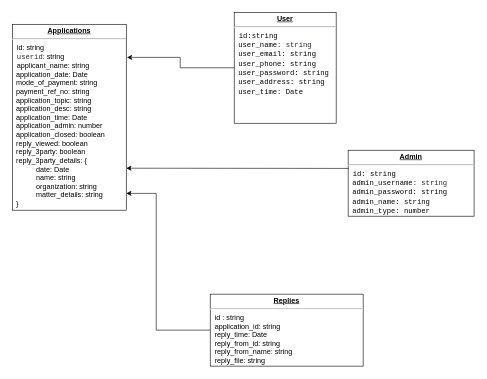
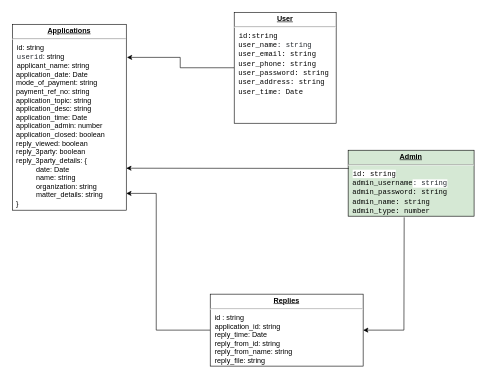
- <mxCell id="7" value="&lt;p style=&quot;margin: 0px ; margin-top: 4px ; text-align: center ; text-decoration: underline&quot;&gt;&lt;b&gt;Admin&lt;/b&gt;&lt;/p&gt;&lt;hr&gt;&lt;p style=&quot;margin: 0px ; margin-left: 8px&quot;&gt;&lt;span data-darkreader-inline-bgcolor=&quot;&quot; data-darkreader-inline-color=&quot;&quot; style=&quot;box-sizing: border-box; color: var(--color-prettylights-syntax-constant); font-family: ui-monospace, SFMono-Regular, &amp;quot;SF Mono&amp;quot;, Menlo, Consolas, &amp;quot;Liberation Mono&amp;quot;, monospace; background-color: rgb(255, 255, 255); --darkreader-inline-color:var(--darkreader-text--color-prettylights-syntax-constant); --darkreader-inline-bgcolor:#181a1b;&quot; class=&quot;pl-c1&quot;&gt;id: string&lt;/span&gt;&lt;/p&gt;&lt;font face=&quot;ui-monospace, SFMono-Regular, SF Mono, Menlo, Consolas, Liberation Mono, monospace&quot;&gt;&amp;nbsp;admin_username&lt;/font&gt;&lt;span style=&quot;color: rgb(36, 41, 47); font-family: ui-monospace, SFMono-Regular, &amp;quot;SF Mono&amp;quot;, Menlo, Consolas, &amp;quot;Liberation Mono&amp;quot;, monospace; background-color: rgb(255, 255, 255); --darkreader-inline-color:#cecac3; --darkreader-inline-bgcolor:#181a1b;&quot; data-darkreader-inline-bgcolor=&quot;&quot; data-darkreader-inline-color=&quot;&quot;&gt;: &lt;/span&gt;&lt;span style=&quot;box-sizing: border-box; color: rgb(36, 41, 47); font-family: ui-monospace, SFMono-Regular, &amp;quot;SF Mono&amp;quot;, Menlo, Consolas, &amp;quot;Liberation Mono&amp;quot;, monospace; background-color: rgb(255, 255, 255); --darkreader-inline-color:#cecac3; --darkreader-inline-bgcolor:#181a1b;&quot; data-darkreader-inline-bgcolor=&quot;&quot; data-darkreader-inline-color=&quot;&quot; class=&quot;pl-smi&quot;&gt;string&lt;/span&gt;&lt;font face=&quot;ui-monospace, SFMono-Regular, SF Mono, Menlo, Consolas, Liberation Mono, monospace&quot;&gt;&lt;br&gt;&amp;nbsp;admin_password: string&lt;br&gt;&amp;nbsp;admin_name: string&lt;br&gt;&amp;nbsp;admin_type: number&lt;br&gt;&lt;/font&gt;&lt;p style=&quot;margin: 0px ; margin-left: 8px&quot;&gt;&lt;/p&gt;" style="verticalAlign=top;align=left;overflow=fill;fontSize=12;fontFamily=Helvetica;html=1;rounded=0;shadow=0;comic=0;labelBackgroundColor=none;strokeWidth=1" parent="1" vertex="1"><mxGeometry x="580" y="250" width="210" height="110" as="geometry" /></mxCell>
+ <mxCell id="7" value="&lt;p style=&quot;margin: 0px ; margin-top: 4px ; text-align: center ; text-decoration: underline&quot;&gt;&lt;b&gt;Admin&lt;/b&gt;&lt;/p&gt;&lt;hr&gt;&lt;p style=&quot;margin: 0px ; margin-left: 8px&quot;&gt;&lt;span data-darkreader-inline-bgcolor=&quot;&quot; data-darkreader-inline-color=&quot;&quot; style=&quot;box-sizing: border-box; color: var(--color-prettylights-syntax-constant); font-family: ui-monospace, SFMono-Regular, &amp;quot;SF Mono&amp;quot;, Menlo, Consolas, &amp;quot;Liberation Mono&amp;quot;, monospace; background-color: rgb(255, 255, 255); --darkreader-inline-color:var(--darkreader-text--color-prettylights-syntax-constant); --darkreader-inline-bgcolor:#181a1b;&quot; class=&quot;pl-c1&quot;&gt;id: string&lt;/span&gt;&lt;/p&gt;&lt;font face=&quot;ui-monospace, SFMono-Regular, SF Mono, Menlo, Consolas, Liberation Mono, monospace&quot;&gt;&amp;nbsp;admin_username&lt;/font&gt;&lt;span style=&quot;color: rgb(36, 41, 47); font-family: ui-monospace, SFMono-Regular, &amp;quot;SF Mono&amp;quot;, Menlo, Consolas, &amp;quot;Liberation Mono&amp;quot;, monospace; background-color: rgb(255, 255, 255); --darkreader-inline-color:#cecac3; --darkreader-inline-bgcolor:#181a1b;&quot; data-darkreader-inline-bgcolor=&quot;&quot; data-darkreader-inline-color=&quot;&quot;&gt;: &lt;/span&gt;&lt;span style=&quot;box-sizing: border-box; color: rgb(36, 41, 47); font-family: ui-monospace, SFMono-Regular, &amp;quot;SF Mono&amp;quot;, Menlo, Consolas, &amp;quot;Liberation Mono&amp;quot;, monospace; background-color: rgb(255, 255, 255); --darkreader-inline-color:#cecac3; --darkreader-inline-bgcolor:#181a1b;&quot; data-darkreader-inline-bgcolor=&quot;&quot; data-darkreader-inline-color=&quot;&quot; class=&quot;pl-smi&quot;&gt;string&lt;/span&gt;&lt;font face=&quot;ui-monospace, SFMono-Regular, SF Mono, Menlo, Consolas, Liberation Mono, monospace&quot;&gt;&lt;br&gt;&amp;nbsp;admin_password: string&lt;br&gt;&amp;nbsp;admin_name: string&lt;br&gt;&amp;nbsp;admin_type: number&lt;br&gt;&lt;/font&gt;&lt;p style=&quot;margin: 0px ; margin-left: 8px&quot;&gt;&lt;/p&gt;" style="verticalAlign=top;align=left;overflow=fill;fontSize=12;fontFamily=Helvetica;html=1;rounded=0;shadow=0;comic=0;labelBackgroundColor=none;strokeWidth=1;fillColor=#d5e8d4;" parent="1" vertex="1"><mxGeometry x="580" y="250" width="210" height="110" as="geometry" /></mxCell>
+ <mxCell id="8" value="" style="endArrow=classic;html=1;rounded=0;exitX=0.445;exitY=1.017;exitDx=0;exitDy=0;exitPerimeter=0;entryX=1;entryY=0.5;entryDx=0;entryDy=0;" edge="1" parent="1" source="7" target="3"><mxGeometry width="50" height="50" relative="1" as="geometry"><mxPoint x="590" y="430" as="sourcePoint" /><mxPoint x="410" y="230" as="targetPoint" /><Array as="points"><mxPoint x="673" y="550" /></Array></mxGeometry></mxCell>
